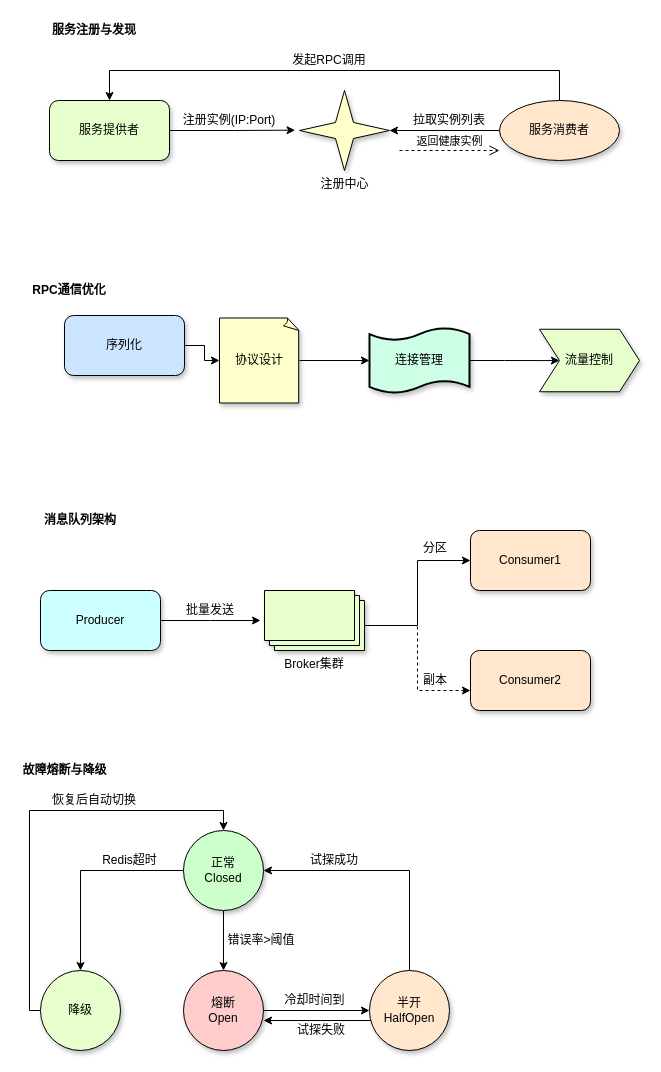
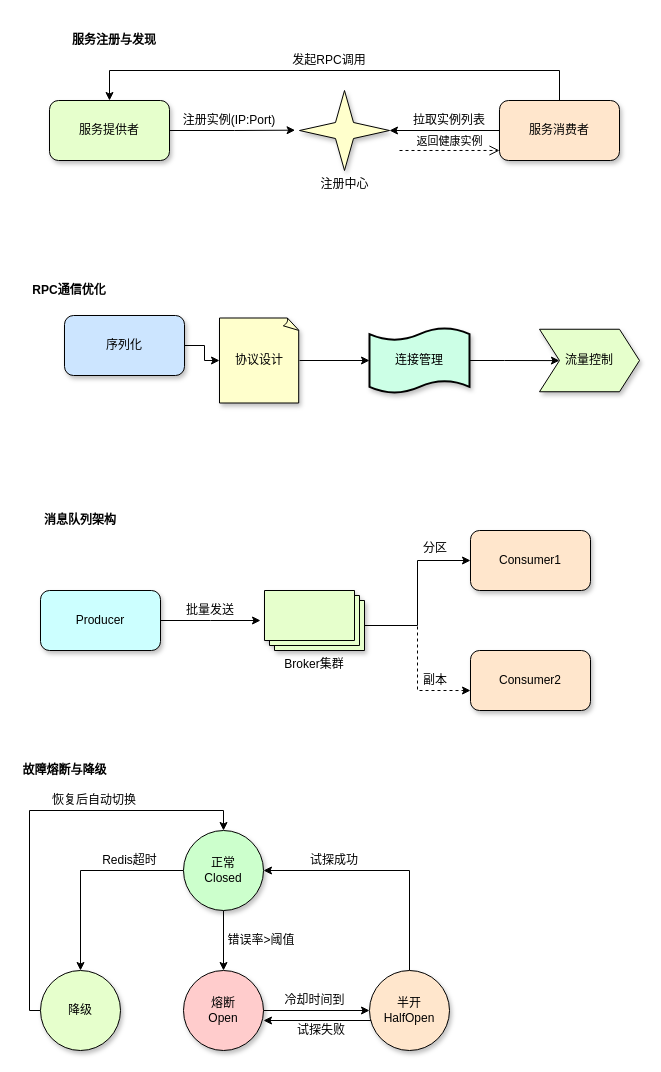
- <mxCell id="13" value="&lt;b&gt;服务注册与发现&lt;/b&gt;" style="text;strokeColor=none;align=center;fillColor=none;html=1;verticalAlign=middle;whiteSpace=wrap;rounded=0;" parent="2" vertex="1"><mxGeometry width="90" height="20" as="geometry" /></mxCell>
+ <mxCell id="13" value="&lt;b&gt;服务注册与发现&lt;/b&gt;" style="text;strokeColor=none;align=center;fillColor=none;html=1;verticalAlign=middle;whiteSpace=wrap;rounded=0;" parent="2" vertex="1"><mxGeometry x="20" y="10" width="90" height="20" as="geometry" /></mxCell>
- <mxCell id="6" value="服务消费者" style="ellipse;whiteSpace=wrap;html=1;fillColor=#FFE6CC;shadow=1;" parent="2" vertex="1"><mxGeometry x="450" y="80" width="120" height="60" as="geometry" /></mxCell>
+ <mxCell id="6" value="服务消费者" style="rounded=1;whiteSpace=wrap;html=1;fillColor=#FFE6CC;shadow=1;" parent="2" vertex="1"><mxGeometry x="450" y="80" width="120" height="60" as="geometry" /></mxCell>
